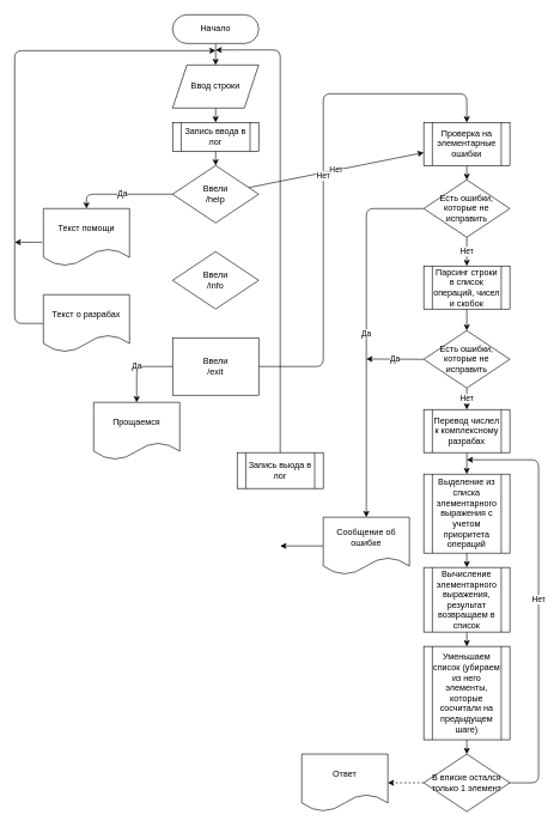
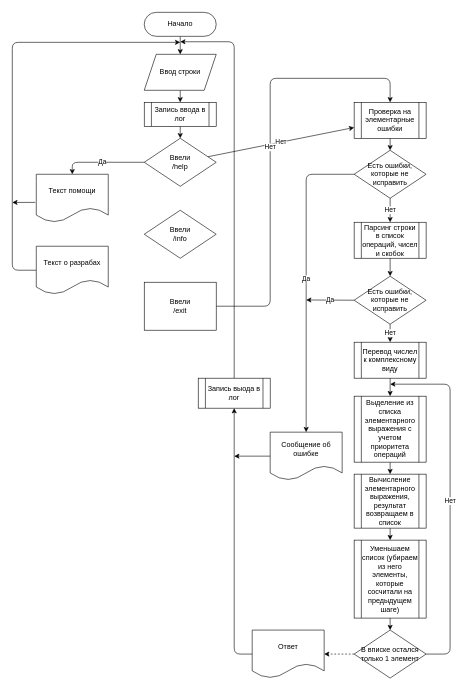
- <mxCell id="10" value="Да" style="edgeStyle=none;html=1;exitX=0;exitY=0.5;exitDx=0;exitDy=0;entryX=0.5;entryY=0;entryDx=0;entryDy=0;" edge="1" parent="1" source="12" target="17"><mxGeometry relative="1" as="geometry"><mxPoint x="130" y="550" as="targetPoint" /><Array as="points"><mxPoint x="190" y="510" /></Array></mxGeometry></mxCell>
- <mxCell id="17" value="Прощаемся" style="shape=document;whiteSpace=wrap;html=1;boundedLbl=1;" vertex="1" parent="1"><mxGeometry x="130" y="560" width="120" height="80" as="geometry" /></mxCell>
- <mxCell id="29" value="Перевод числел к комплексному разрабах" style="shape=process;whiteSpace=wrap;html=1;backgroundOutline=1;" vertex="1" parent="1"><mxGeometry x="590" y="570" width="120" height="60" as="geometry" /></mxCell>
+ <mxCell id="29" value="Перевод числел к комплексному виду" style="shape=process;whiteSpace=wrap;html=1;backgroundOutline=1;" vertex="1" parent="1"><mxGeometry x="590" y="570" width="120" height="60" as="geometry" /></mxCell>
+ <mxCell id="39" style="edgeStyle=none;html=1;exitX=0;exitY=0.5;exitDx=0;exitDy=0;entryX=0.5;entryY=1;entryDx=0;entryDy=0;" edge="1" parent="1" source="40" target="46"><mxGeometry relative="1" as="geometry"><Array as="points"><mxPoint x="390" y="1090" /></Array></mxGeometry></mxCell>
